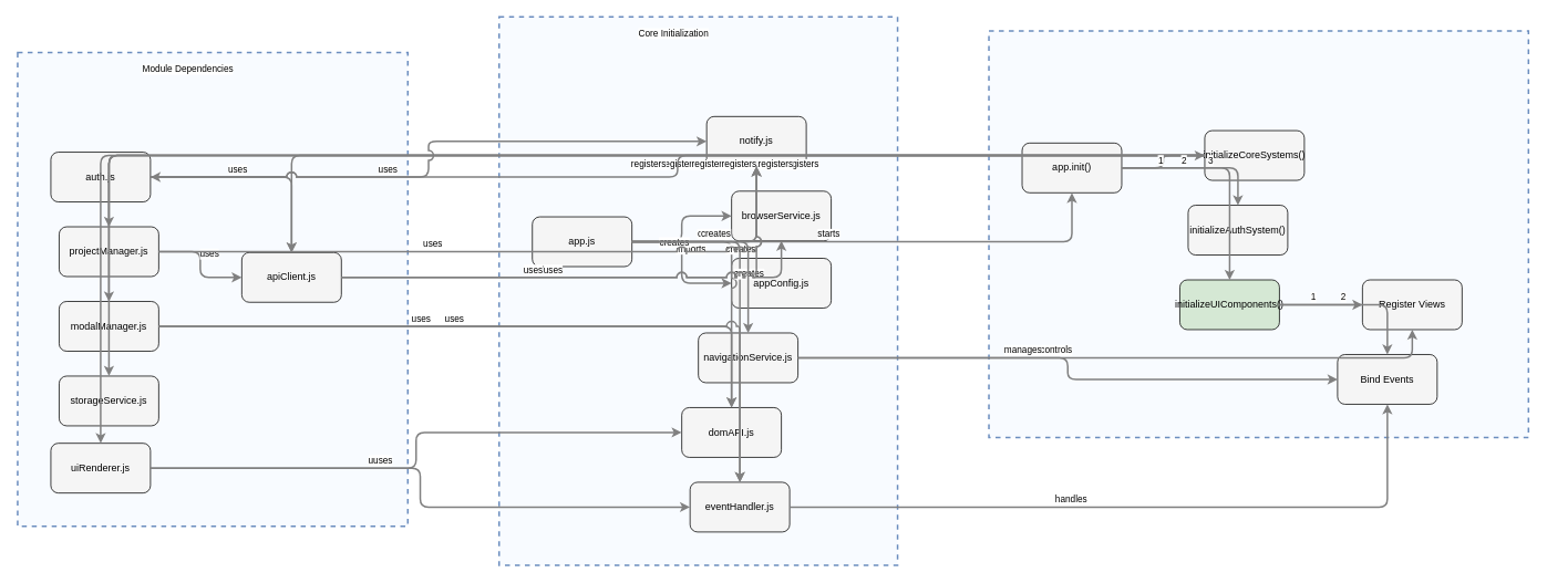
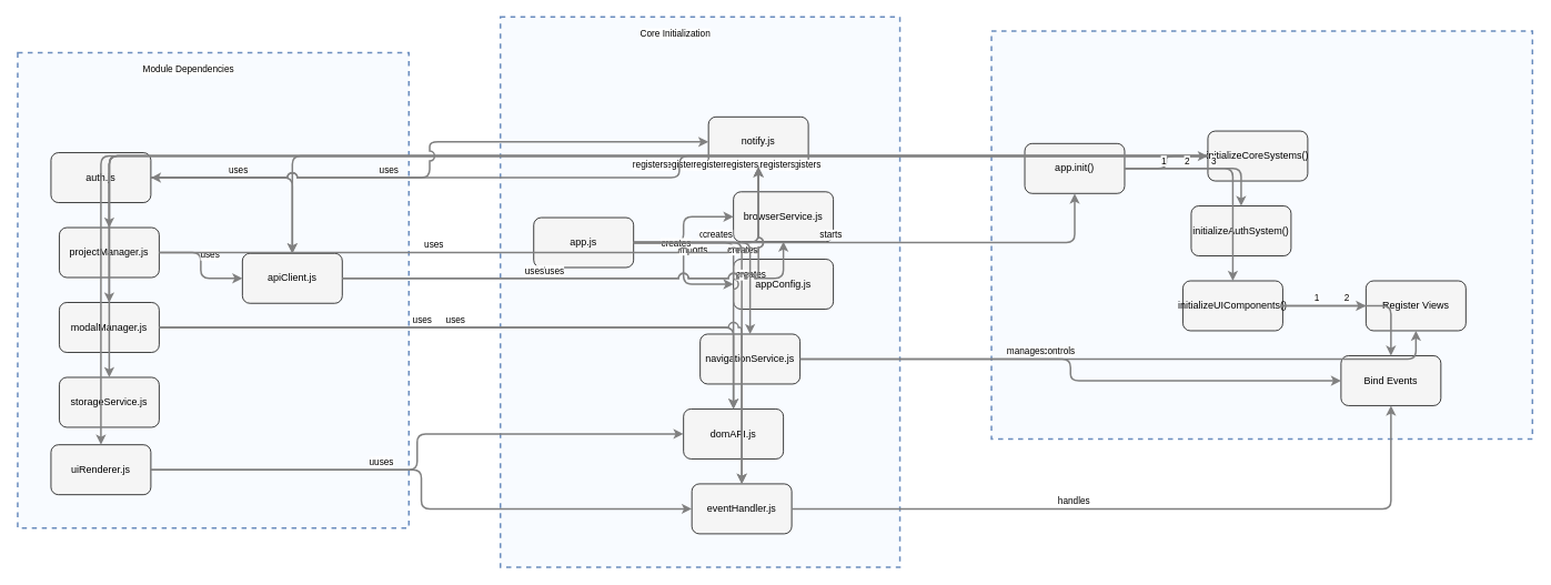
- <mxCell id="23" value="initializeUIComponents()" style="rounded=1;whiteSpace=wrap;html=1;fillColor=#d5e8d4;" vertex="1" parent="2"><mxGeometry x="230" y="300" width="120" height="60" as="geometry" /></mxCell>
+ <mxCell id="23" value="initializeUIComponents()" style="rounded=1;whiteSpace=wrap;html=1;fillColor=#f5f5f5" vertex="1" parent="2"><mxGeometry x="230" y="300" width="120" height="60" as="geometry" /></mxCell>
